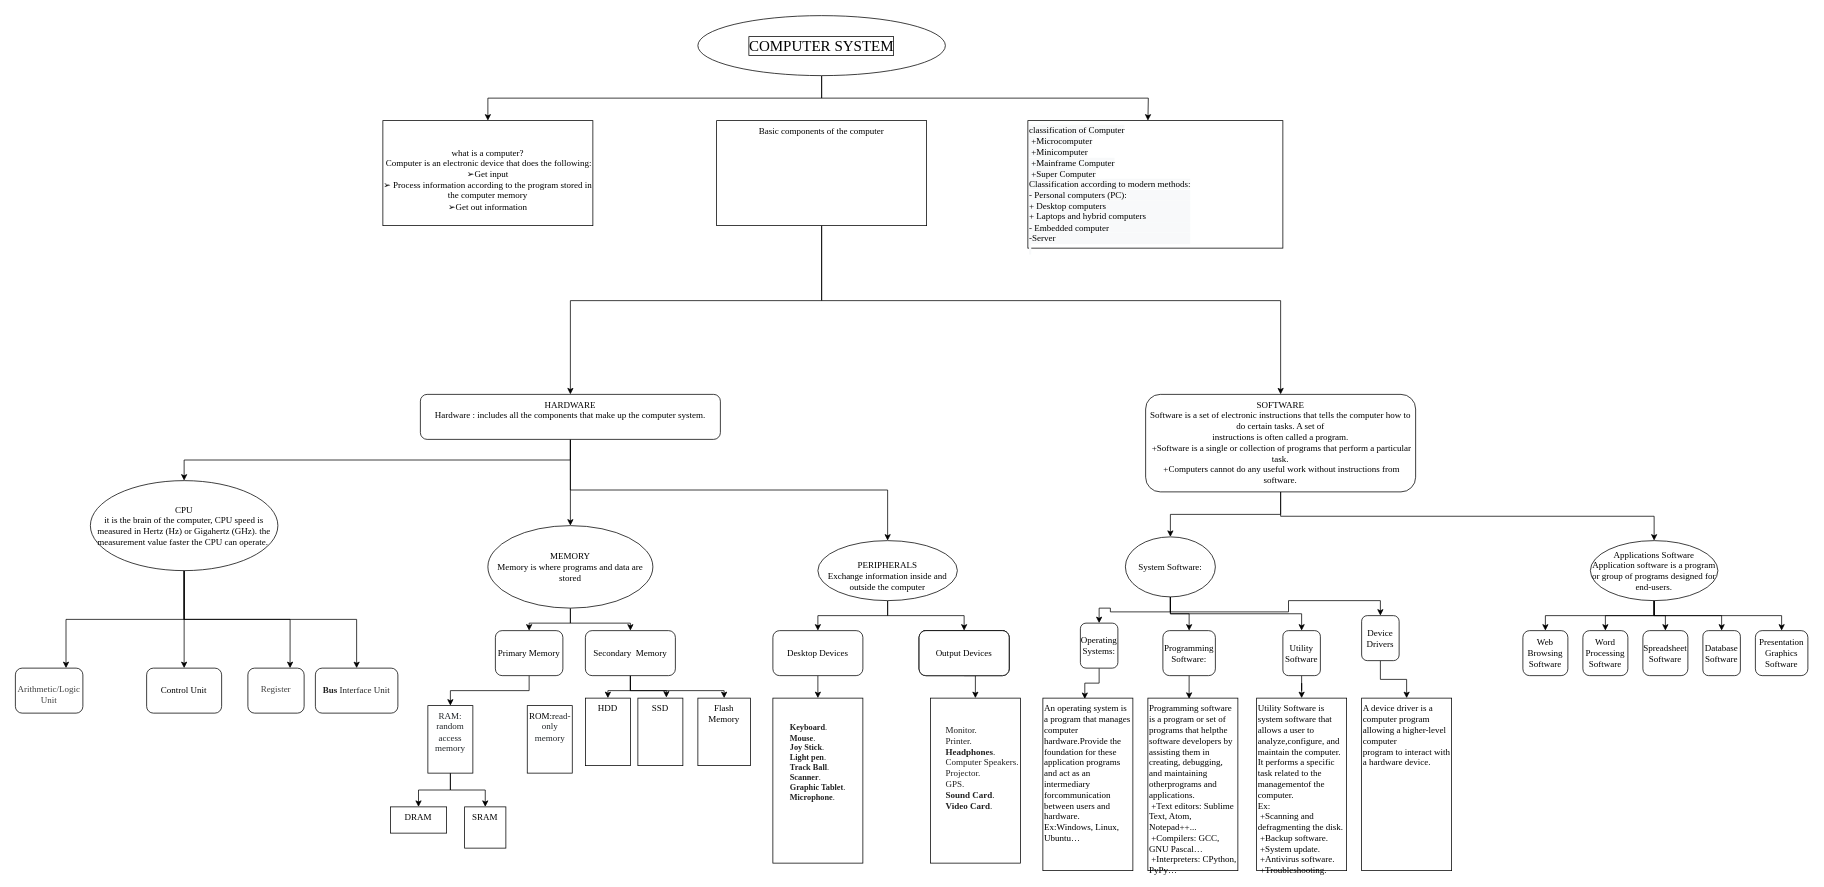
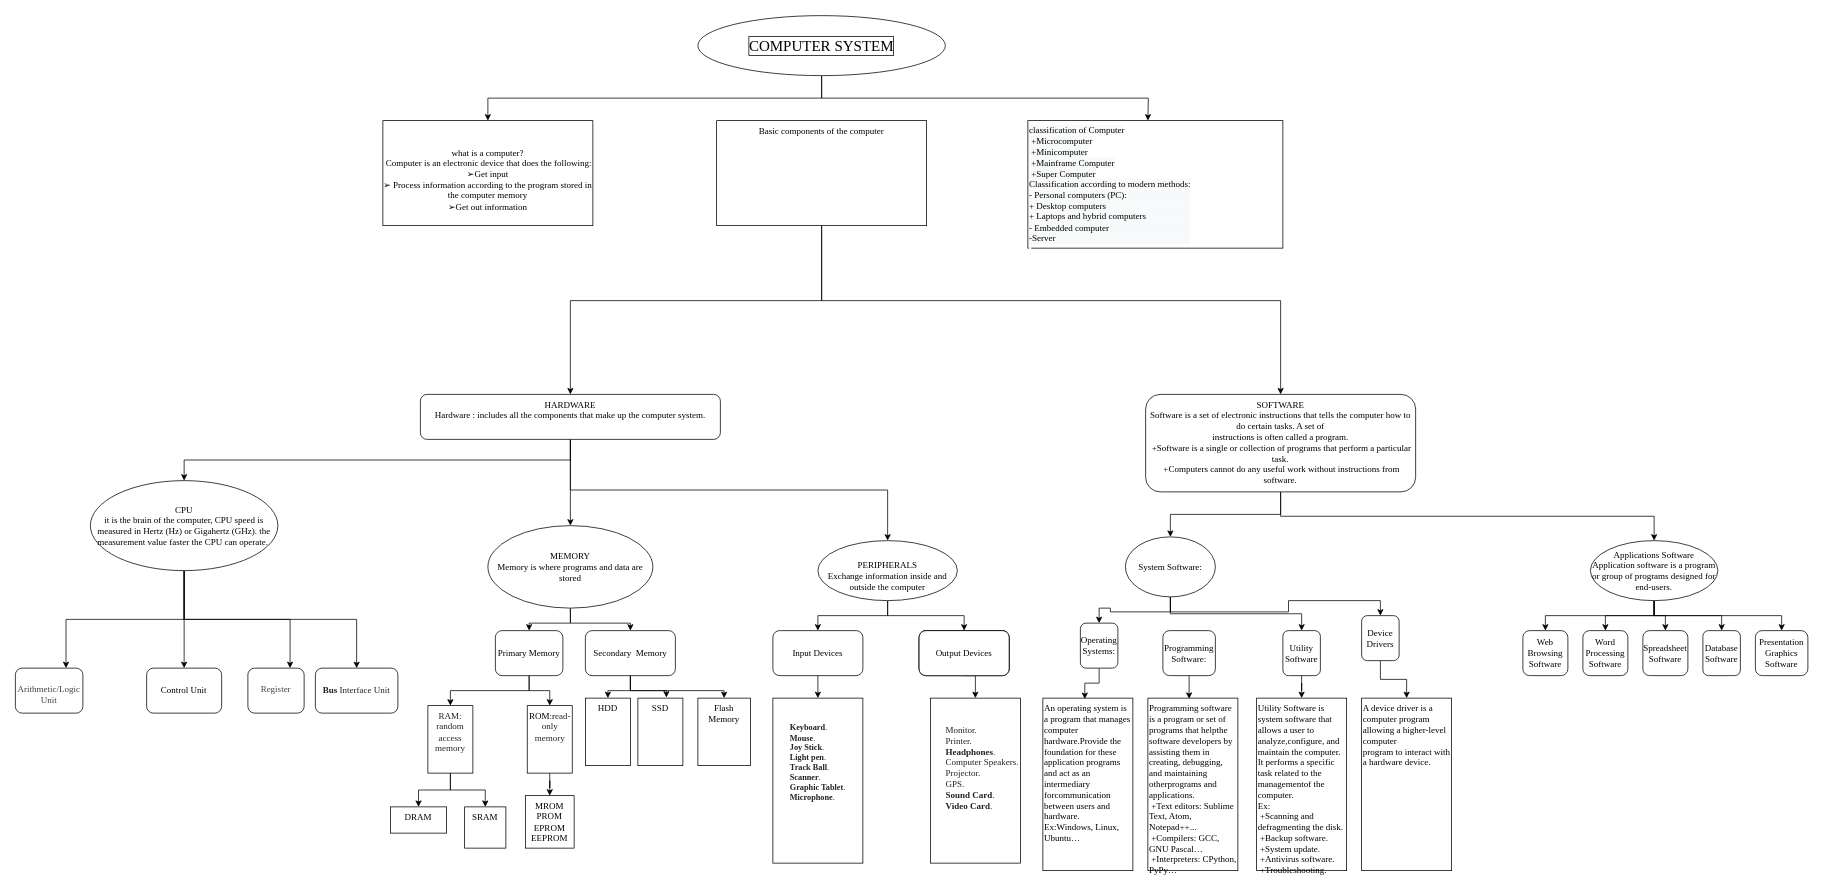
- <mxCell id="56" style="edgeStyle=orthogonalEdgeStyle;rounded=0;orthogonalLoop=1;jettySize=auto;html=1;exitX=0.5;exitY=1;exitDx=0;exitDy=0;entryX=0.5;entryY=0;entryDx=0;entryDy=0;fontFamily=Times New Roman;fontSize=12;align=center;verticalAlign=top;horizontal=1;" edge="1" parent="1" source="59" target="69"><mxGeometry relative="1" as="geometry" /></mxCell>
- <mxCell id="50" value="Desktop Devices" style="rounded=1;whiteSpace=wrap;html=1;fontFamily=Times New Roman;fontSize=12;align=center;verticalAlign=middle;horizontal=1;" vertex="1" parent="1"><mxGeometry x="1030" y="840" width="120" height="60" as="geometry" /></mxCell>
+ <mxCell id="50" value="Input Devices" style="rounded=1;whiteSpace=wrap;html=1;fontFamily=Times New Roman;fontSize=12;align=center;verticalAlign=middle;horizontal=1;" vertex="1" parent="1"><mxGeometry x="1030" y="840" width="120" height="60" as="geometry" /></mxCell>
+ <mxCell id="32" style="edgeStyle=orthogonalEdgeStyle;rounded=0;orthogonalLoop=1;jettySize=auto;html=1;exitX=0.5;exitY=1;exitDx=0;exitDy=0;entryX=0.5;entryY=0;entryDx=0;entryDy=0;fontFamily=Times New Roman;fontSize=12;align=center;verticalAlign=top;horizontal=1;" edge="1" parent="1" source="33" target="42"><mxGeometry relative="1" as="geometry" /></mxCell>
+ <mxCell id="41" style="edgeStyle=orthogonalEdgeStyle;rounded=0;orthogonalLoop=1;jettySize=auto;html=1;exitX=0.5;exitY=1;exitDx=0;exitDy=0;fontFamily=Times New Roman;fontSize=12;align=center;verticalAlign=top;horizontal=1;" edge="1" parent="1" source="42" target="48"><mxGeometry relative="1" as="geometry" /></mxCell>
+ <mxCell id="48" value="MROM&lt;br&gt;PROM&lt;br&gt;EPROM&lt;br&gt;EEPROM" style="rounded=0;whiteSpace=wrap;html=1;fontFamily=Times New Roman;fontSize=12;align=center;verticalAlign=top;horizontal=1;" vertex="1" parent="1"><mxGeometry x="700" y="1060" width="65" height="70" as="geometry" /></mxCell>
